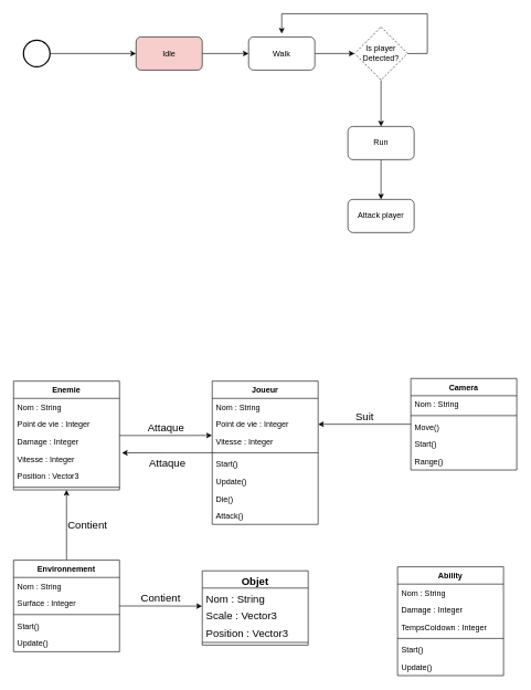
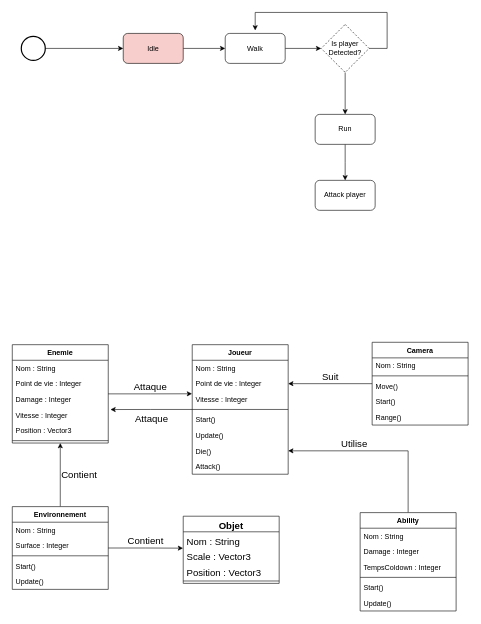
+ <mxCell id="47" value="Utilise" style="edgeStyle=orthogonalEdgeStyle;rounded=0;sketch=0;orthogonalLoop=1;jettySize=auto;html=1;entryX=1;entryY=0.5;entryDx=0;entryDy=0;fontSize=16;verticalAlign=bottom;" edge="1" parent="1" source="48" target="22"><mxGeometry x="0.274" relative="1" as="geometry"><mxPoint as="offset" /></mxGeometry></mxCell>
